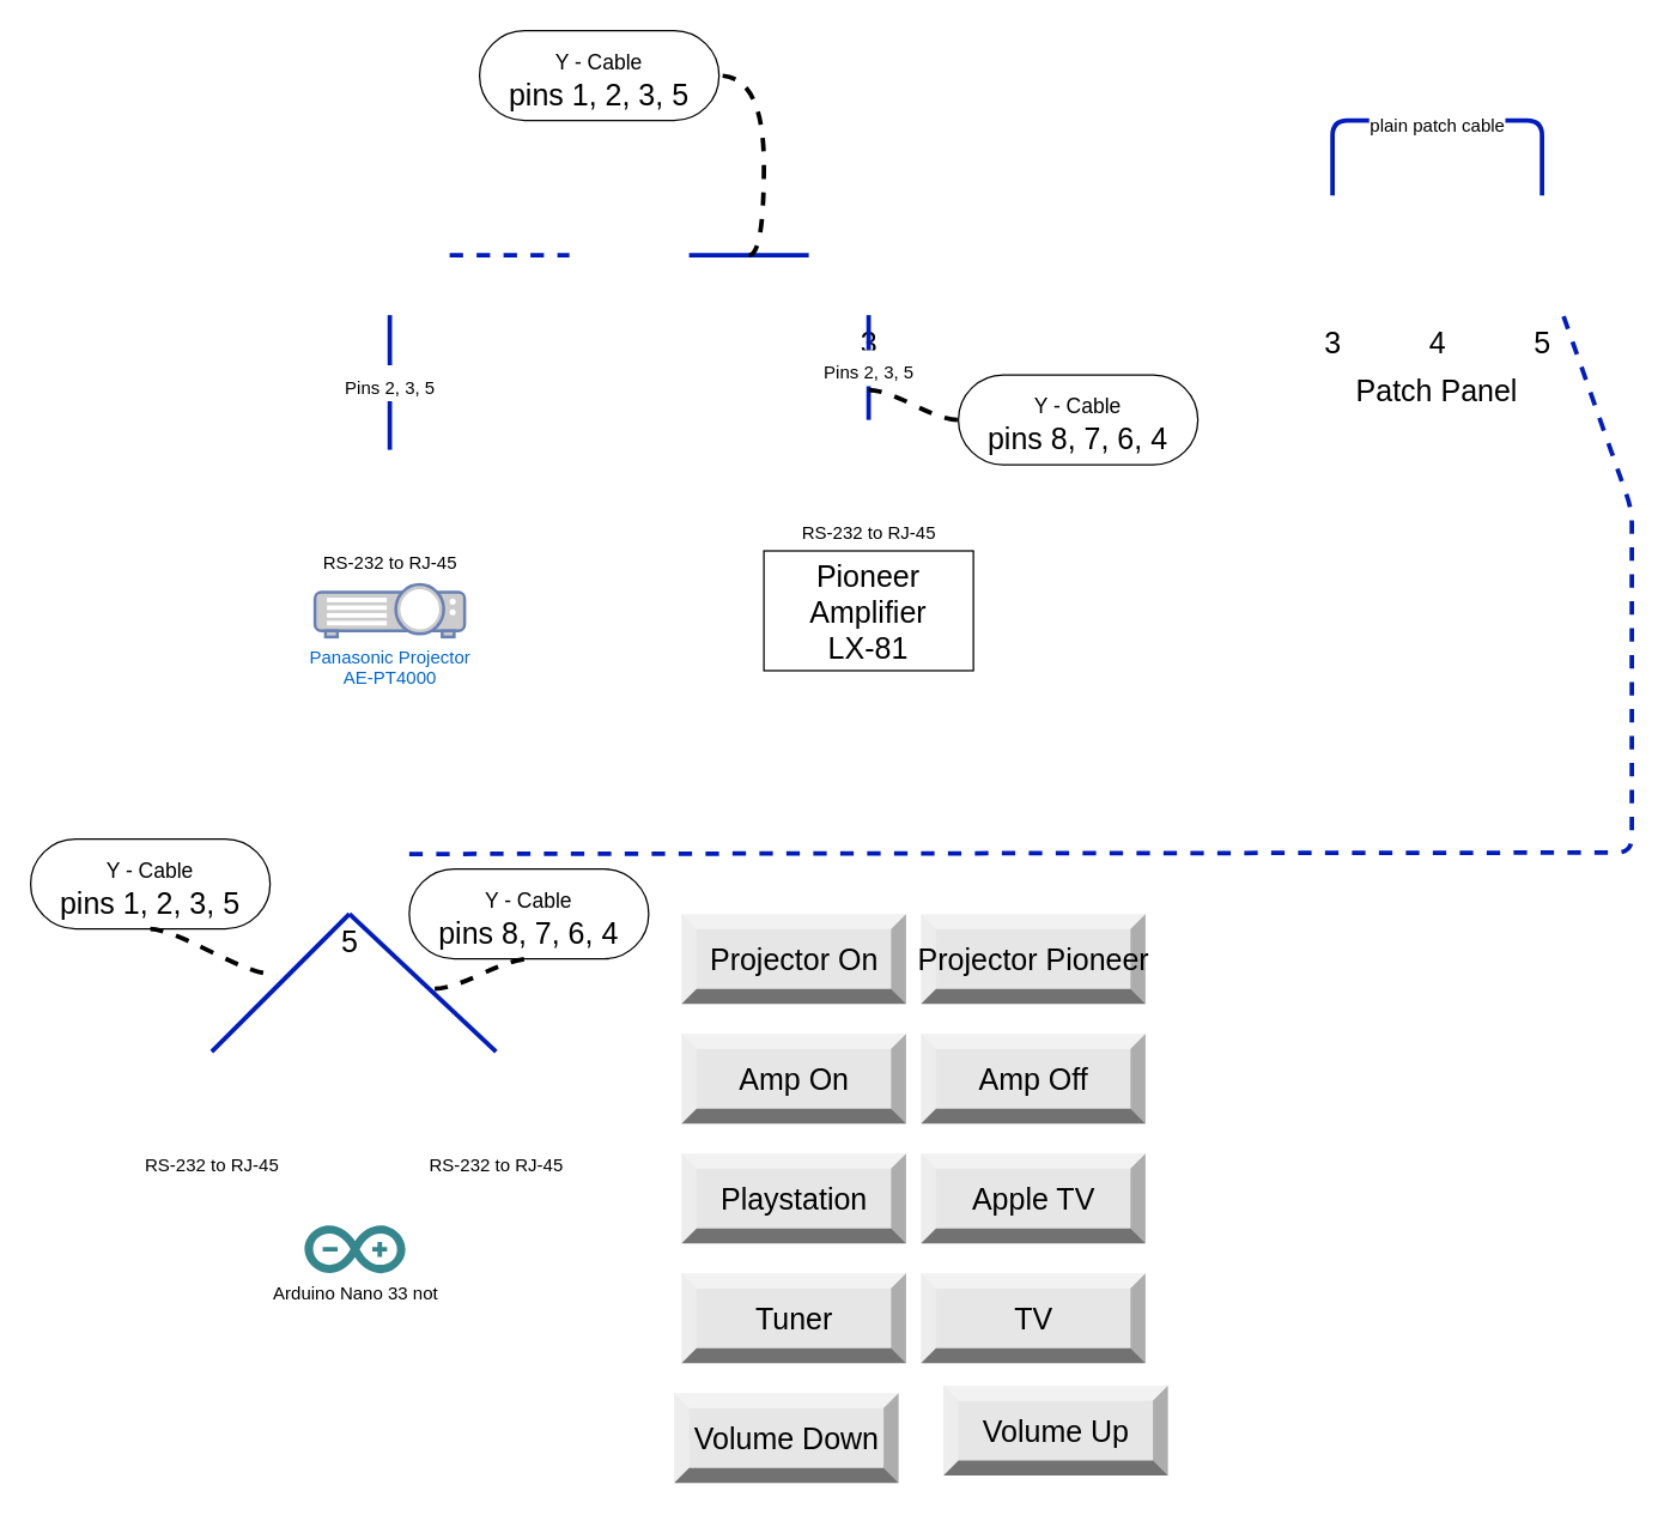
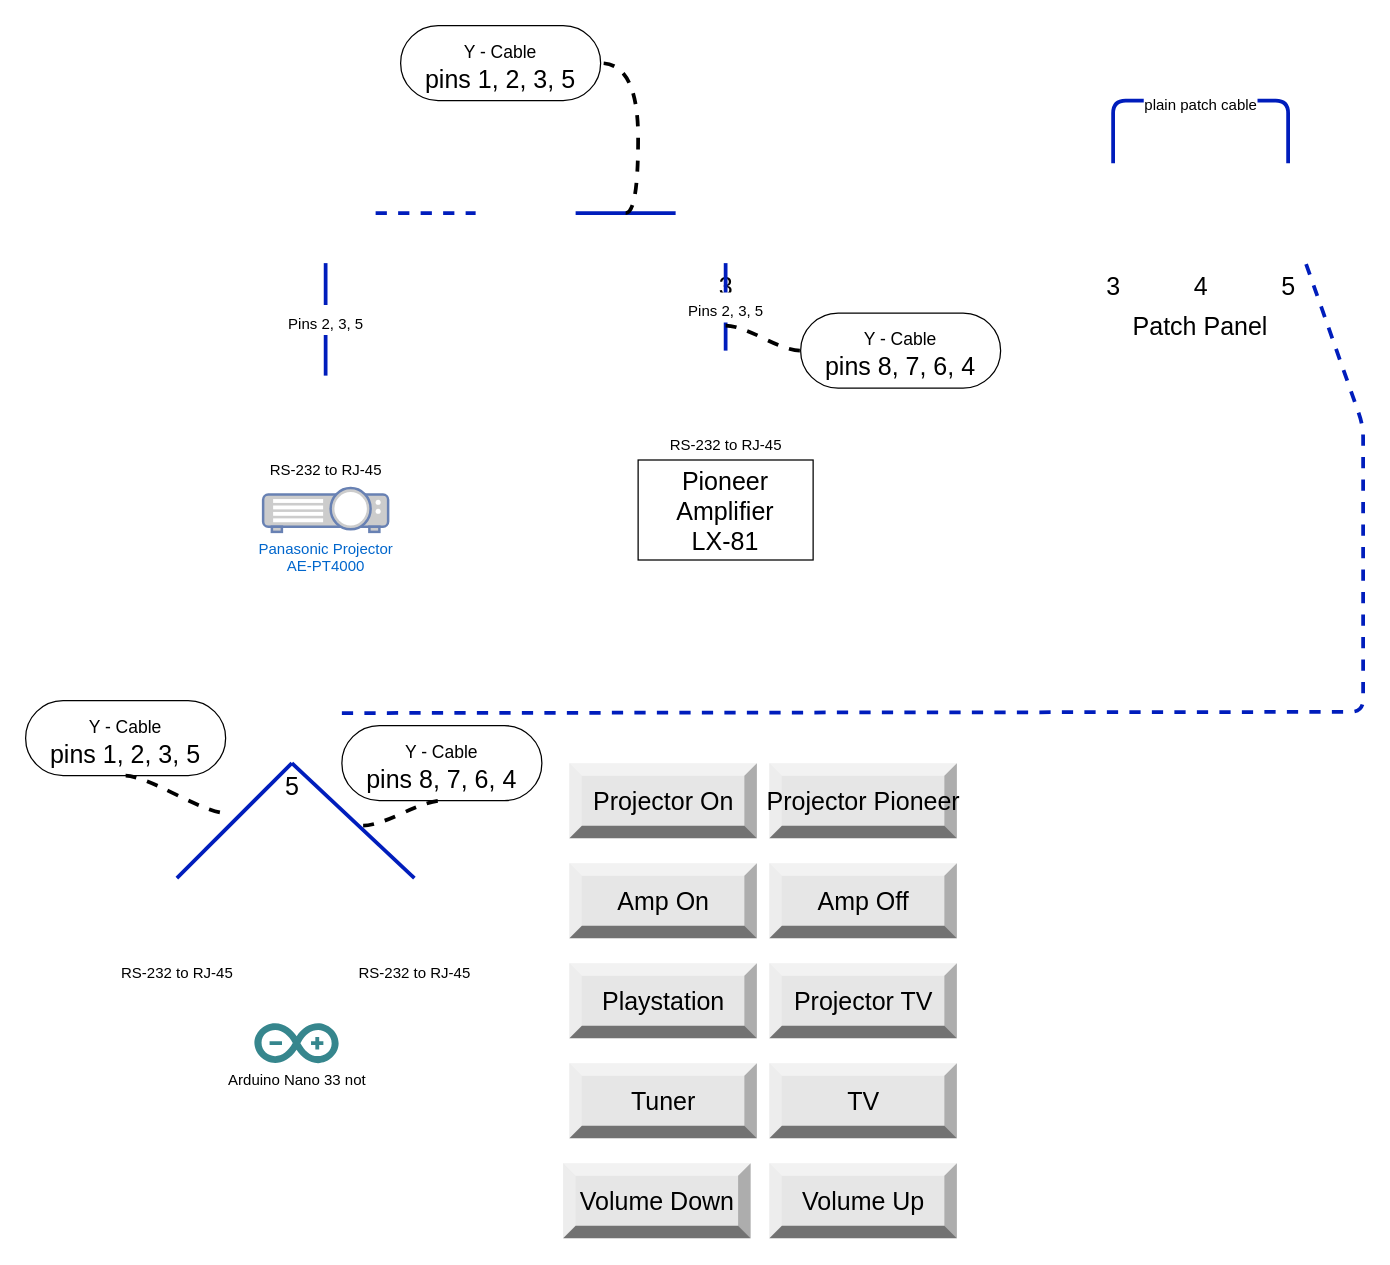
- <mxCell id="21" value="Apple TV" style="labelPosition=center;verticalLabelPosition=middle;align=center;html=1;shape=mxgraph.basic.shaded_button;dx=10;fillColor=#E6E6E6;strokeColor=none;fontSize=20;" vertex="1" parent="1"><mxGeometry x="615" y="770" width="150" height="60" as="geometry" /></mxCell>
+ <mxCell id="21" value="Projector TV" style="labelPosition=center;verticalLabelPosition=middle;align=center;html=1;shape=mxgraph.basic.shaded_button;dx=10;fillColor=#E6E6E6;strokeColor=none;fontSize=20;" vertex="1" parent="1"><mxGeometry x="615" y="770" width="150" height="60" as="geometry" /></mxCell>
- <mxCell id="25" value="Volume Up" style="labelPosition=center;verticalLabelPosition=middle;align=center;html=1;shape=mxgraph.basic.shaded_button;dx=10;fillColor=#E6E6E6;strokeColor=none;fontSize=20;" vertex="1" parent="1"><mxGeometry x="630" y="925" width="150" height="60" as="geometry" /></mxCell>
+ <mxCell id="25" value="Volume Up" style="labelPosition=center;verticalLabelPosition=middle;align=center;html=1;shape=mxgraph.basic.shaded_button;dx=10;fillColor=#E6E6E6;strokeColor=none;fontSize=20;" vertex="1" parent="1"><mxGeometry x="615" y="930" width="150" height="60" as="geometry" /></mxCell>
